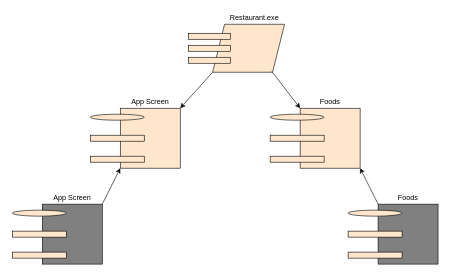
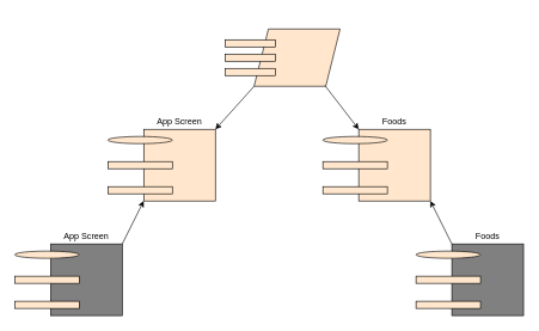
- <mxCell id="6" value="Restaurant.exe" style="text;html=1;strokeColor=none;fillColor=none;align=center;verticalAlign=middle;whiteSpace=wrap;rounded=0;" vertex="1" parent="1"><mxGeometry x="374" y="20" width="100" height="20" as="geometry" /></mxCell>
